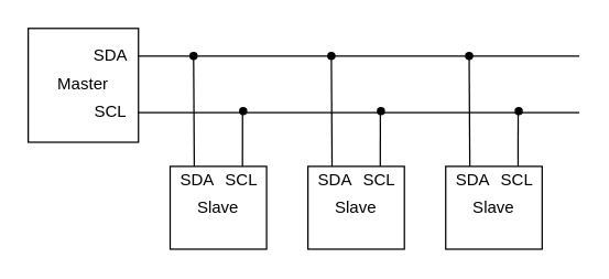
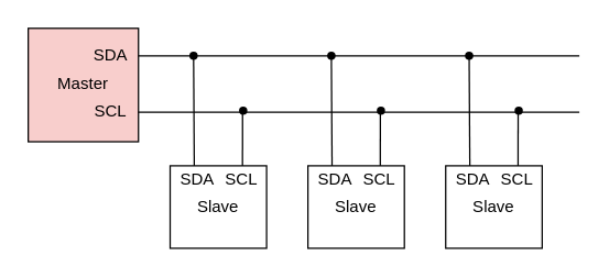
- <mxCell id="2" value="Master" style="rounded=0;whiteSpace=wrap;html=1;" vertex="1" parent="1"><mxGeometry x="20" y="20" width="80" height="82.5" as="geometry" /></mxCell>
+ <mxCell id="2" value="Master" style="rounded=0;whiteSpace=wrap;html=1;fillColor=#f8cecc;" vertex="1" parent="1"><mxGeometry x="20" y="20" width="80" height="82.5" as="geometry" /></mxCell>
